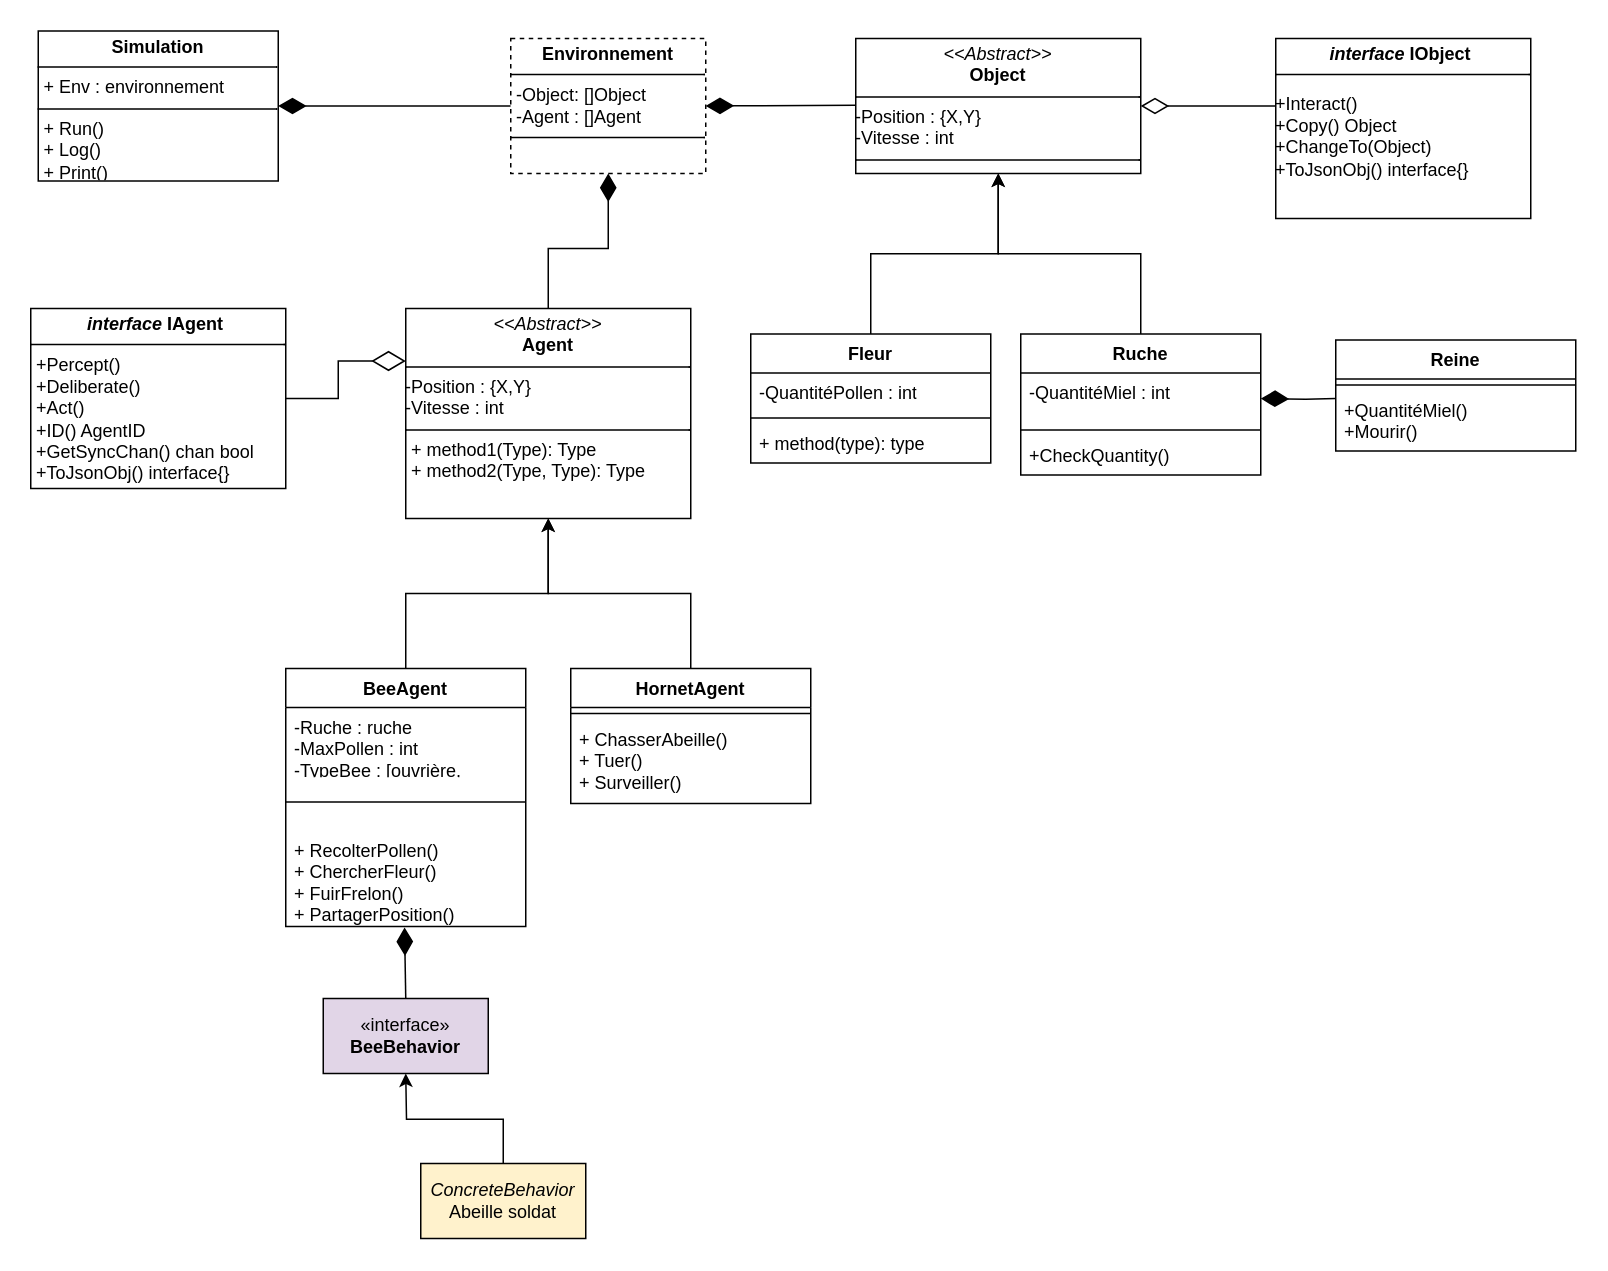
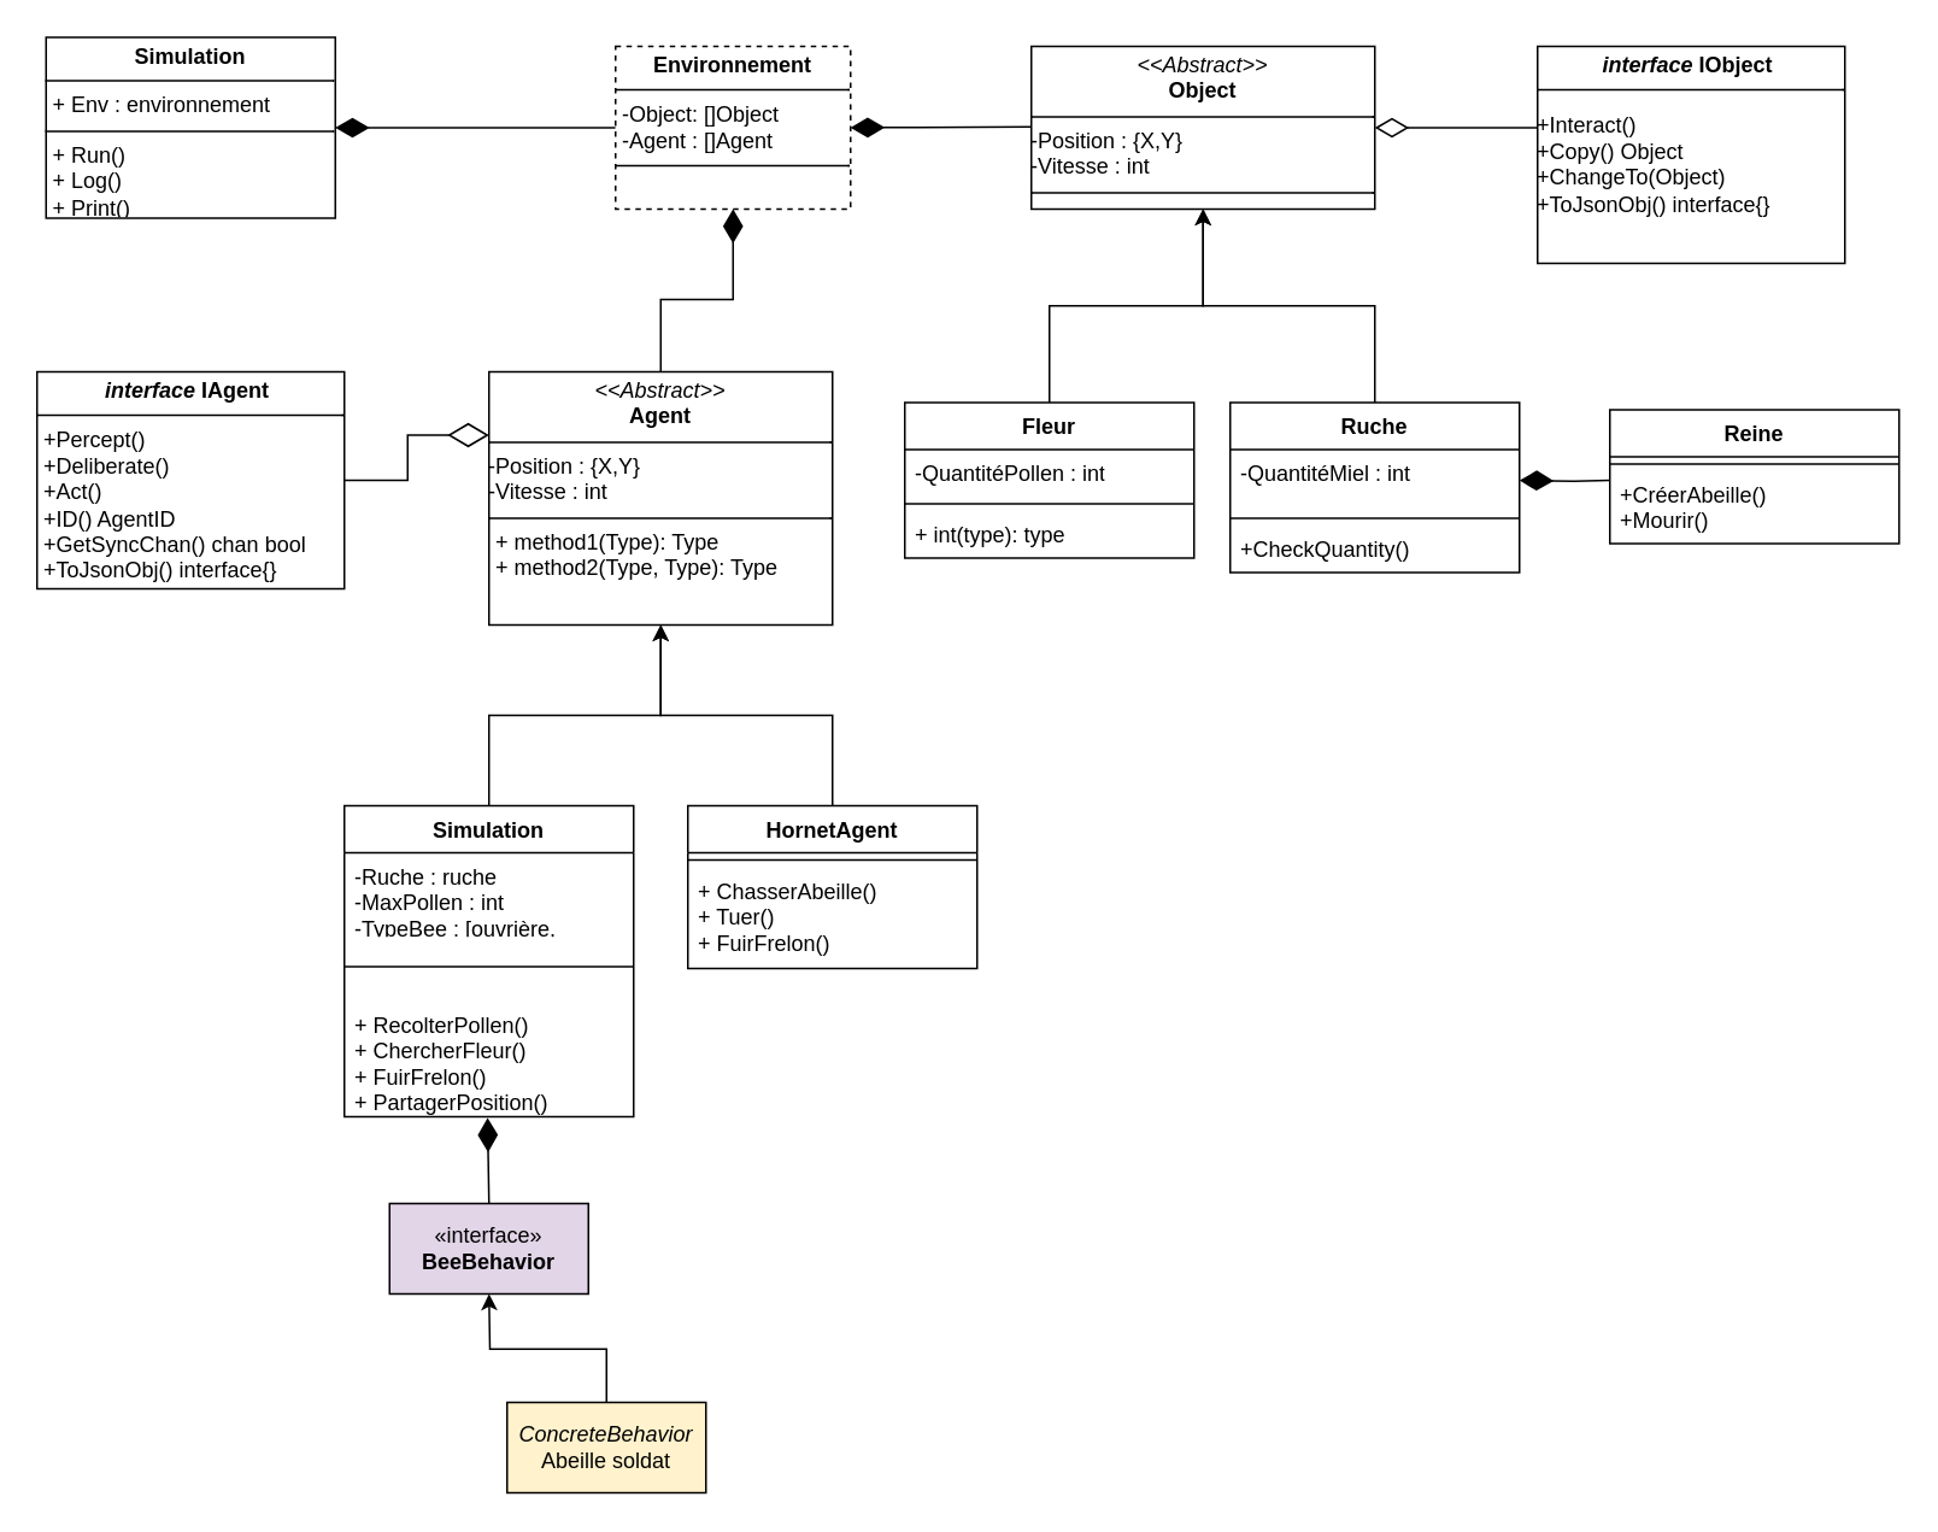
- <mxCell id="34" value="+QuantitéMiel()&lt;div&gt;+Mourir()&lt;/div&gt;" style="text;strokeColor=none;fillColor=none;align=left;verticalAlign=top;spacingLeft=4;spacingRight=4;overflow=hidden;rotatable=0;points=[[0,0.5],[1,0.5]];portConstraint=eastwest;whiteSpace=wrap;html=1;" vertex="1" parent="32"><mxGeometry y="34" width="160" height="40" as="geometry" /></mxCell>
+ <mxCell id="34" value="+CréerAbeille()&lt;div&gt;+Mourir()&lt;/div&gt;" style="text;strokeColor=none;fillColor=none;align=left;verticalAlign=top;spacingLeft=4;spacingRight=4;overflow=hidden;rotatable=0;points=[[0,0.5],[1,0.5]];portConstraint=eastwest;whiteSpace=wrap;html=1;" vertex="1" parent="32"><mxGeometry y="34" width="160" height="40" as="geometry" /></mxCell>
- <mxCell id="26" value="+ method(type): type" style="text;strokeColor=none;fillColor=none;align=left;verticalAlign=top;spacingLeft=4;spacingRight=4;overflow=hidden;rotatable=0;points=[[0,0.5],[1,0.5]];portConstraint=eastwest;whiteSpace=wrap;html=1;" vertex="1" parent="23"><mxGeometry y="60" width="160" height="26" as="geometry" /></mxCell>
+ <mxCell id="26" value="+ int(type): type" style="text;strokeColor=none;fillColor=none;align=left;verticalAlign=top;spacingLeft=4;spacingRight=4;overflow=hidden;rotatable=0;points=[[0,0.5],[1,0.5]];portConstraint=eastwest;whiteSpace=wrap;html=1;" vertex="1" parent="23"><mxGeometry y="60" width="160" height="26" as="geometry" /></mxCell>
- <mxCell id="5" value="BeeAgent" style="swimlane;fontStyle=1;align=center;verticalAlign=top;childLayout=stackLayout;horizontal=1;startSize=26;horizontalStack=0;resizeParent=1;resizeParentMax=0;resizeLast=0;collapsible=1;marginBottom=0;whiteSpace=wrap;html=1;" vertex="1" parent="1"><mxGeometry x="190" y="445" width="160" height="172" as="geometry" /></mxCell>
+ <mxCell id="5" value="Simulation" style="swimlane;fontStyle=1;align=center;verticalAlign=top;childLayout=stackLayout;horizontal=1;startSize=26;horizontalStack=0;resizeParent=1;resizeParentMax=0;resizeLast=0;collapsible=1;marginBottom=0;whiteSpace=wrap;html=1;" vertex="1" parent="1"><mxGeometry x="190" y="445" width="160" height="172" as="geometry" /></mxCell>
- <mxCell id="12" value="+ ChasserAbeille()&lt;div&gt;+ Tuer()&lt;/div&gt;&lt;div&gt;+ Surveiller()&lt;/div&gt;" style="text;strokeColor=none;fillColor=none;align=left;verticalAlign=top;spacingLeft=4;spacingRight=4;overflow=hidden;rotatable=0;points=[[0,0.5],[1,0.5]];portConstraint=eastwest;whiteSpace=wrap;html=1;" vertex="1" parent="10"><mxGeometry y="34" width="160" height="56" as="geometry" /></mxCell>
+ <mxCell id="12" value="+ ChasserAbeille()&lt;div&gt;+ Tuer()&lt;/div&gt;&lt;div&gt;+ FuirFrelon()&lt;/div&gt;" style="text;strokeColor=none;fillColor=none;align=left;verticalAlign=top;spacingLeft=4;spacingRight=4;overflow=hidden;rotatable=0;points=[[0,0.5],[1,0.5]];portConstraint=eastwest;whiteSpace=wrap;html=1;" vertex="1" parent="10"><mxGeometry y="34" width="160" height="56" as="geometry" /></mxCell>
